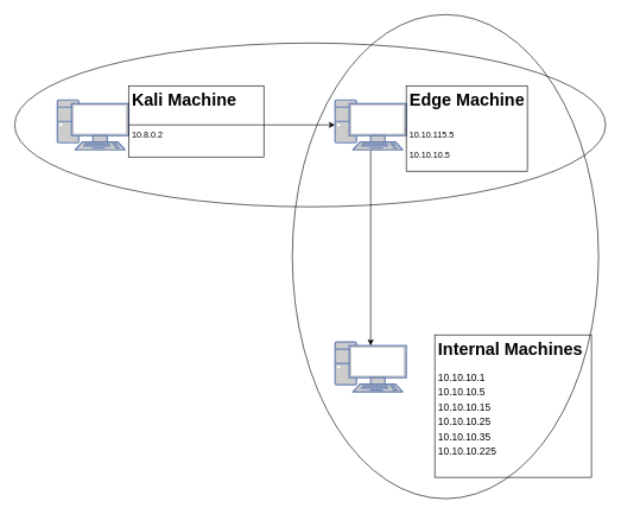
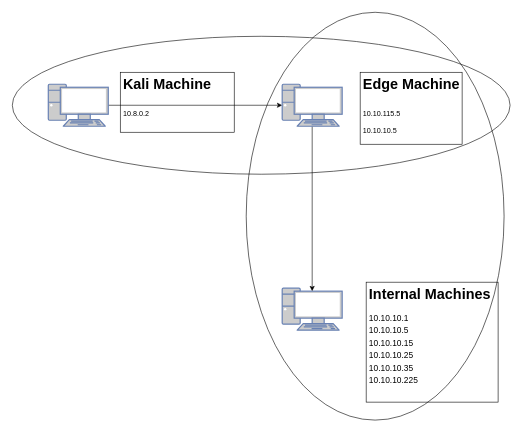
- <mxCell id="7" value="&lt;h1&gt;Kali Machine&lt;/h1&gt;&lt;h1&gt;&lt;span data-darkreader-inline-color=&quot;&quot; data-darkreader-inline-bgcolor=&quot;&quot; style=&quot;background-color: initial; color: rgb(0, 0, 0); font-size: 12px; font-weight: normal; --darkreader-inline-bgcolor: initial; --darkreader-inline-color:#e8e6e3;&quot;&gt;10.8.0.2&lt;/span&gt;&lt;br&gt;&lt;/h1&gt;" style="text;html=1;strokeColor=default;fillColor=none;spacing=5;spacingTop=-20;whiteSpace=wrap;overflow=hidden;rounded=0;" vertex="1" parent="1"><mxGeometry x="180" y="120" width="190" height="100" as="geometry" /></mxCell>
+ <mxCell id="7" value="&lt;h1&gt;Kali Machine&lt;/h1&gt;&lt;h1&gt;&lt;span data-darkreader-inline-color=&quot;&quot; data-darkreader-inline-bgcolor=&quot;&quot; style=&quot;background-color: initial; color: rgb(0, 0, 0); font-size: 12px; font-weight: normal; --darkreader-inline-bgcolor: initial; --darkreader-inline-color:#e8e6e3;&quot;&gt;10.8.0.2&lt;/span&gt;&lt;br&gt;&lt;/h1&gt;" style="text;html=1;strokeColor=default;fillColor=none;spacing=5;spacingTop=-20;whiteSpace=wrap;overflow=hidden;rounded=0;" vertex="1" parent="1"><mxGeometry x="200" y="120" width="190" height="100" as="geometry" /></mxCell>
- <mxCell id="8" value="&lt;h1&gt;Edge Machine&lt;/h1&gt;&lt;h1&gt;&lt;span style=&quot;font-weight: normal;&quot;&gt;&lt;span data-darkreader-inline-color=&quot;&quot; data-darkreader-inline-bgcolor=&quot;&quot; style=&quot;background-color: initial; color: rgb(0, 0, 0); font-size: 12px; --darkreader-inline-bgcolor: initial; --darkreader-inline-color:#e8e6e3;&quot;&gt;10.10.115.5&lt;br&gt;&lt;/span&gt;&lt;font style=&quot;font-size: 12px;&quot;&gt;10.10.10.5&lt;/font&gt;&lt;/span&gt;&lt;/h1&gt;" style="text;html=1;strokeColor=default;fillColor=none;spacing=5;spacingTop=-20;whiteSpace=wrap;overflow=hidden;rounded=0;" vertex="1" parent="1"><mxGeometry x="570" y="120" width="170" height="120" as="geometry" /></mxCell>
+ <mxCell id="8" value="&lt;h1&gt;Edge Machine&lt;/h1&gt;&lt;h1&gt;&lt;span style=&quot;font-weight: normal;&quot;&gt;&lt;span data-darkreader-inline-color=&quot;&quot; data-darkreader-inline-bgcolor=&quot;&quot; style=&quot;background-color: initial; color: rgb(0, 0, 0); font-size: 12px; --darkreader-inline-bgcolor: initial; --darkreader-inline-color:#e8e6e3;&quot;&gt;10.10.115.5&lt;br&gt;&lt;/span&gt;&lt;font style=&quot;font-size: 12px;&quot;&gt;10.10.10.5&lt;/font&gt;&lt;/span&gt;&lt;/h1&gt;" style="text;html=1;strokeColor=default;fillColor=none;spacing=5;spacingTop=-20;whiteSpace=wrap;overflow=hidden;rounded=0;" vertex="1" parent="1"><mxGeometry x="600" y="120" width="170" height="120" as="geometry" /></mxCell>
